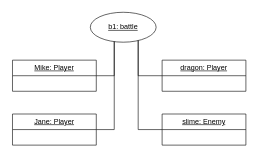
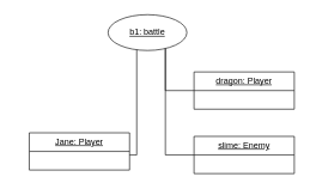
- <mxCell id="3" value="&lt;u&gt;Mike: Player&lt;/u&gt;" style="swimlane;fontStyle=0;childLayout=stackLayout;horizontal=1;startSize=26;fillColor=none;horizontalStack=0;resizeParent=1;resizeParentMax=0;resizeLast=0;collapsible=1;marginBottom=0;whiteSpace=wrap;html=1;" vertex="1" parent="1"><mxGeometry x="20" y="100" width="140" height="52" as="geometry" /></mxCell>
- <mxCell id="8" value="" style="endArrow=none;html=1;edgeStyle=orthogonalEdgeStyle;rounded=0;fontSize=12;startSize=8;endSize=8;curved=0;" edge="1" parent="1" source="3" target="2"><mxGeometry relative="1" as="geometry"><mxPoint x="190" y="300" as="sourcePoint" /><mxPoint x="190" y="126" as="targetPoint" /><Array as="points"><mxPoint x="190" y="126" /></Array></mxGeometry></mxCell>
- <mxCell id="4" value="&lt;u&gt;Jane: Player&lt;/u&gt;" style="swimlane;fontStyle=0;childLayout=stackLayout;horizontal=1;startSize=26;fillColor=none;horizontalStack=0;resizeParent=1;resizeParentMax=0;resizeLast=0;collapsible=1;marginBottom=0;whiteSpace=wrap;html=1;" vertex="1" parent="1"><mxGeometry x="20" y="190" width="140" height="52" as="geometry" /></mxCell>
+ <mxCell id="4" value="&lt;u&gt;Jane: Player&lt;/u&gt;" style="swimlane;fontStyle=0;childLayout=stackLayout;horizontal=1;startSize=26;fillColor=none;horizontalStack=0;resizeParent=1;resizeParentMax=0;resizeLast=0;collapsible=1;marginBottom=0;whiteSpace=wrap;html=1;" vertex="1" parent="1"><mxGeometry x="40" y="185" width="140" height="52" as="geometry" /></mxCell>
